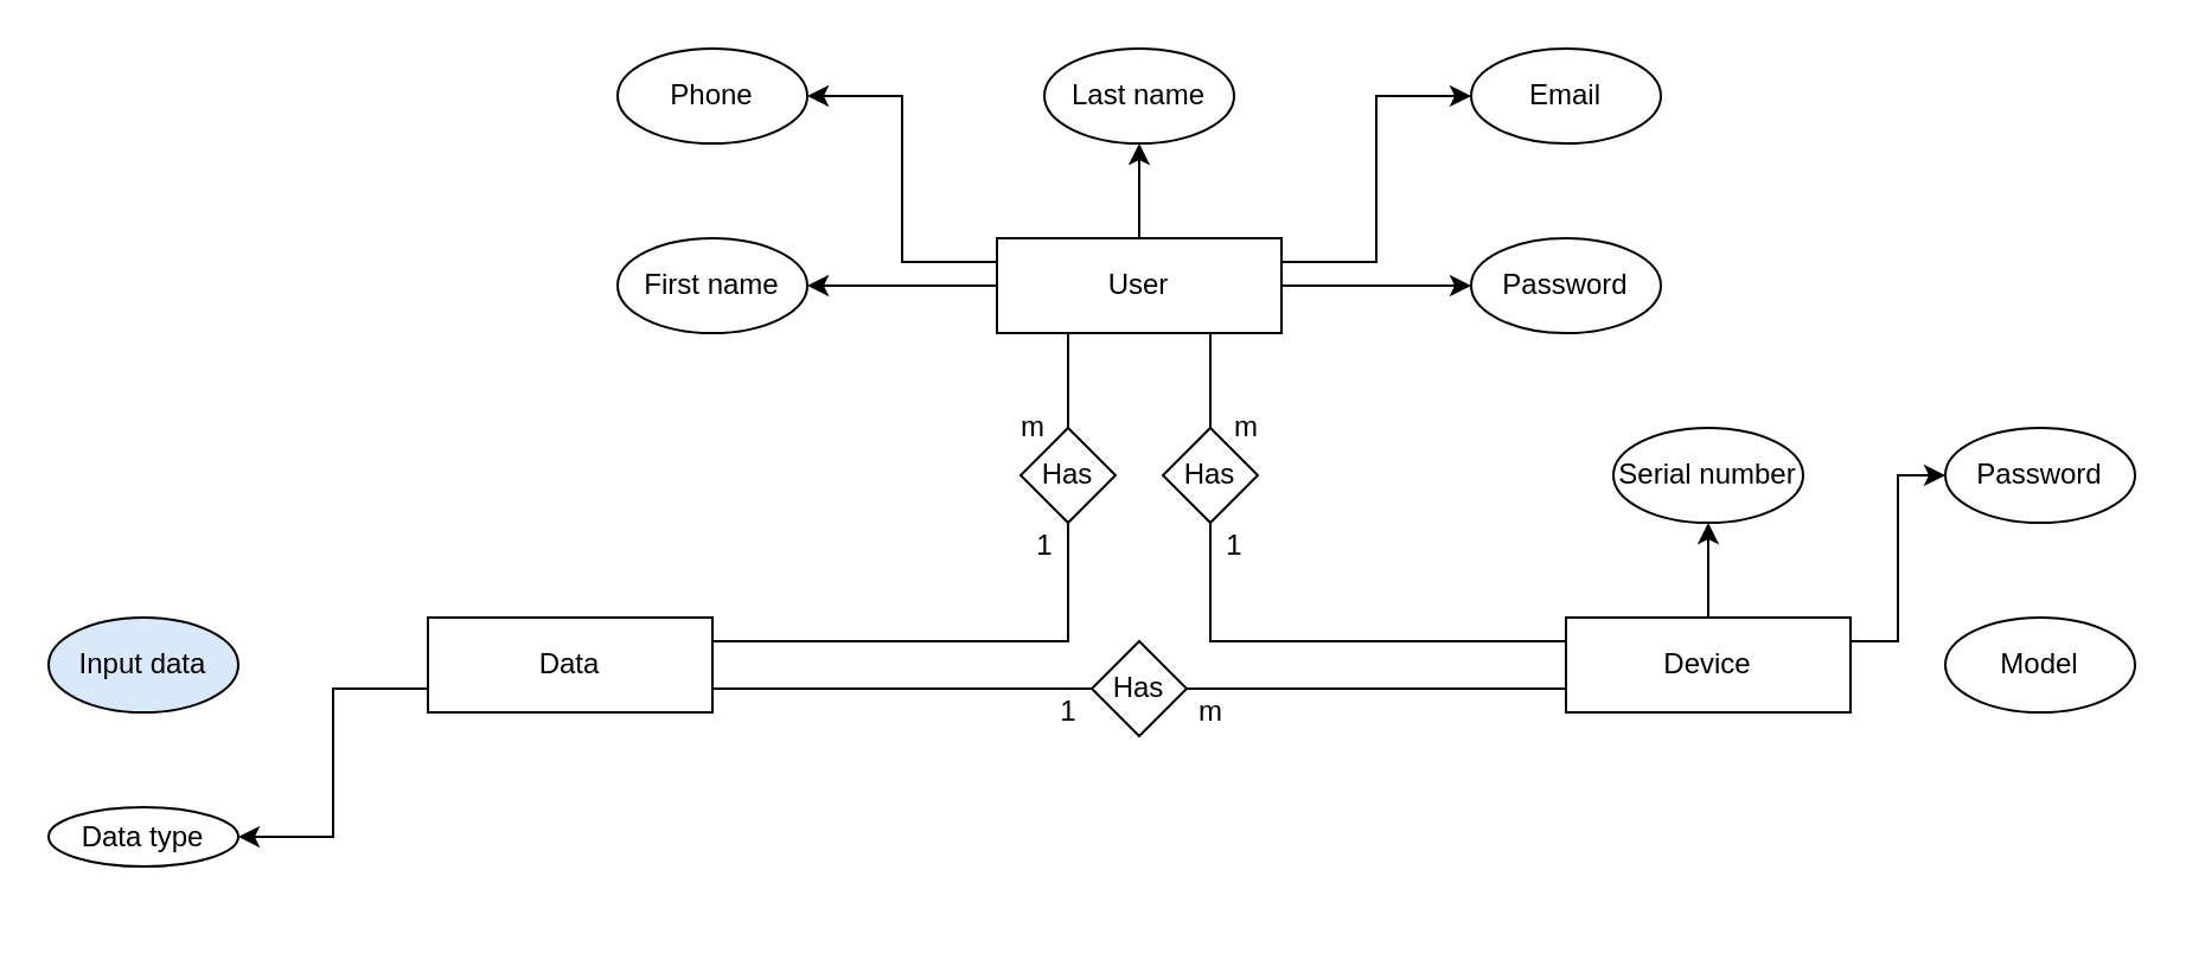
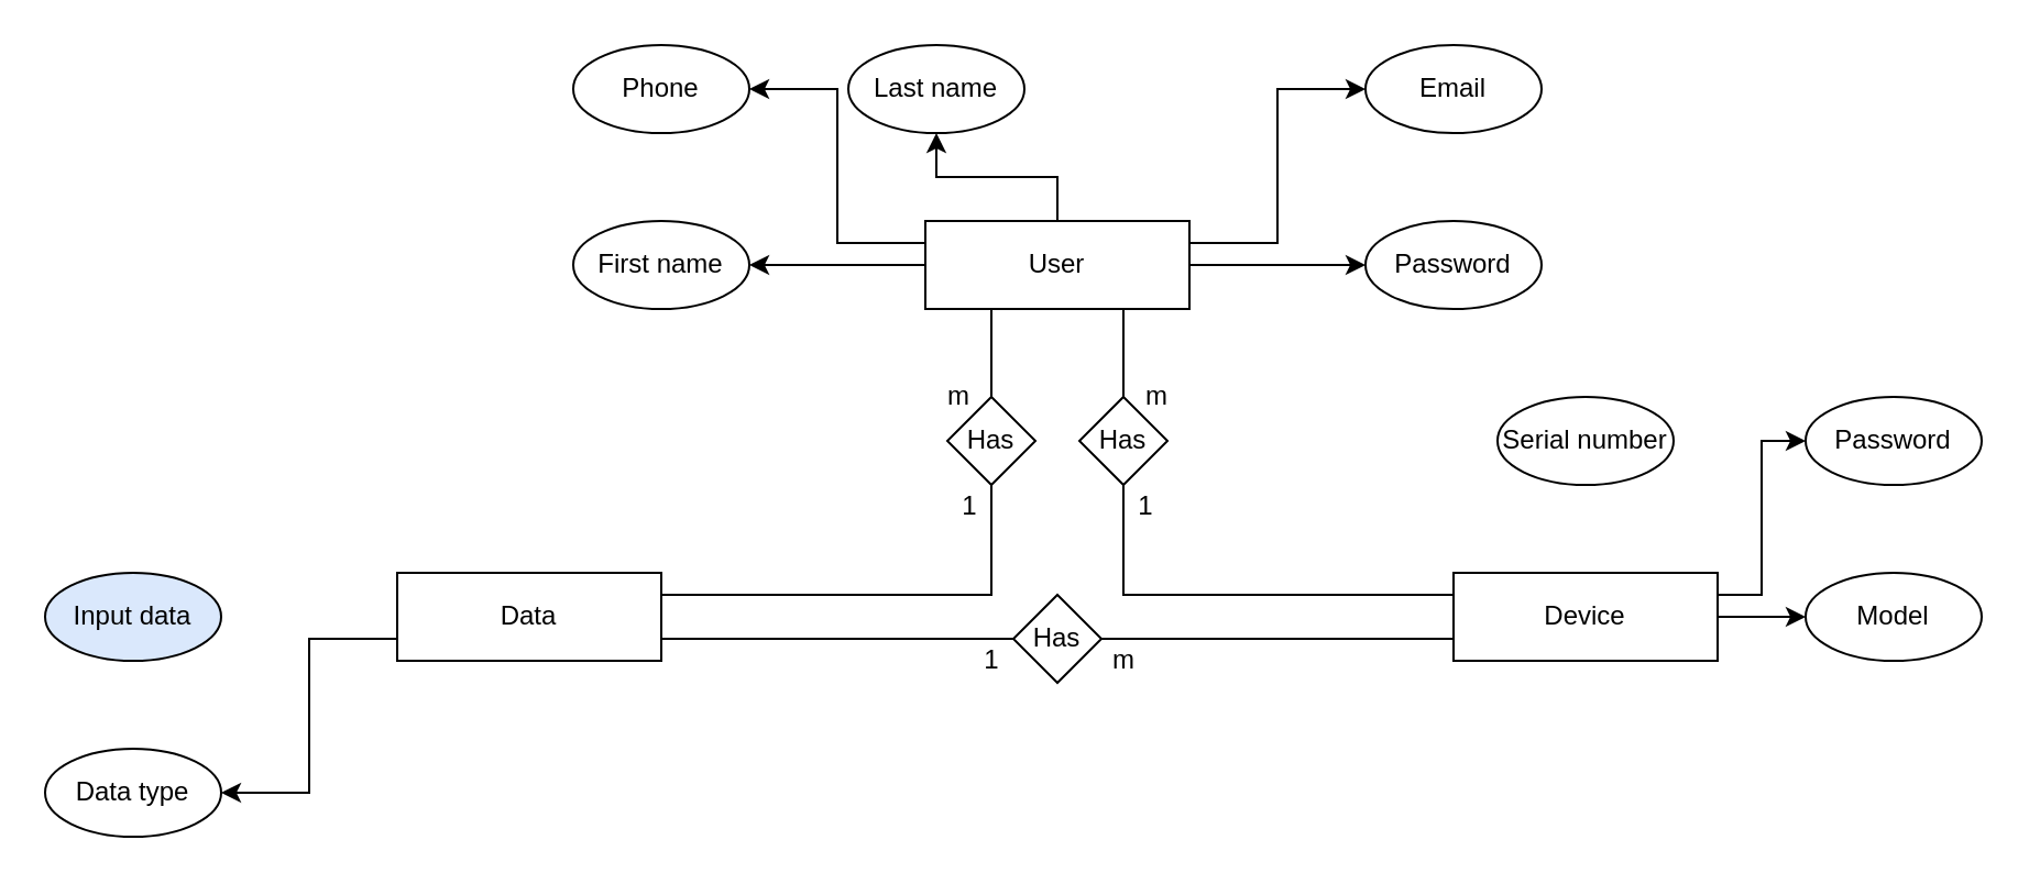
- <mxCell id="12" value="Last name" style="ellipse;whiteSpace=wrap;html=1;" vertex="1" parent="1"><mxGeometry x="440" y="20" width="80" height="40" as="geometry" /></mxCell>
+ <mxCell id="12" value="Last name" style="ellipse;whiteSpace=wrap;html=1;" vertex="1" parent="1"><mxGeometry x="385" y="20" width="80" height="40" as="geometry" /></mxCell>
- <mxCell id="17" style="edgeStyle=orthogonalEdgeStyle;rounded=0;orthogonalLoop=1;jettySize=auto;html=1;exitX=0.5;exitY=0;exitDx=0;exitDy=0;entryX=0.5;entryY=1;entryDx=0;entryDy=0;" edge="1" parent="1" source="21" target="22"><mxGeometry relative="1" as="geometry" /></mxCell>
+ <mxCell id="19" style="edgeStyle=orthogonalEdgeStyle;rounded=0;orthogonalLoop=1;jettySize=auto;html=1;exitX=1;exitY=0.5;exitDx=0;exitDy=0;entryX=0;entryY=0.5;entryDx=0;entryDy=0;" edge="1" parent="1" source="21" target="24"><mxGeometry relative="1" as="geometry" /></mxCell>
- <mxCell id="31" value="Data type" style="ellipse;whiteSpace=wrap;html=1;" vertex="1" parent="1"><mxGeometry x="20" y="340" width="80" height="25" as="geometry" /></mxCell>
+ <mxCell id="31" value="Data type" style="ellipse;whiteSpace=wrap;html=1;" vertex="1" parent="1"><mxGeometry x="20" y="340" width="80" height="40" as="geometry" /></mxCell>
